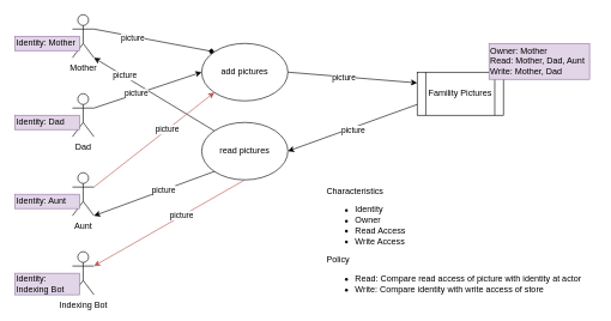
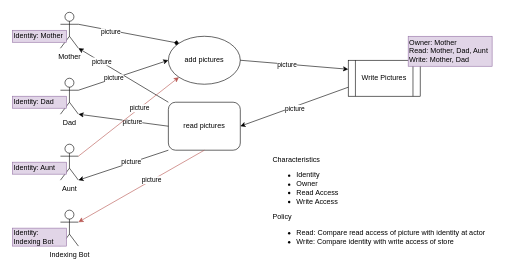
- <mxCell id="3" value="Famility Pictures" style="shape=process;whiteSpace=wrap;html=1;backgroundOutline=1;" vertex="1" parent="1"><mxGeometry x="580" y="100" width="120" height="60" as="geometry" /></mxCell>
+ <mxCell id="3" value="Write Pictures" style="shape=process;whiteSpace=wrap;html=1;backgroundOutline=1;" vertex="1" parent="1"><mxGeometry x="580" y="100" width="120" height="60" as="geometry" /></mxCell>
+ <mxCell id="15" value="" style="endArrow=classic;html=1;exitX=0;exitY=0.5;exitDx=0;exitDy=0;entryX=1;entryY=1;entryDx=0;entryDy=0;entryPerimeter=0;" edge="1" parent="1" source="6" target="2"><mxGeometry width="50" height="50" relative="1" as="geometry"><mxPoint x="130" y="40" as="sourcePoint" /><mxPoint x="200" y="90" as="targetPoint" /></mxGeometry></mxCell>
+ <mxCell id="16" value="picture" style="edgeLabel;html=1;align=center;verticalAlign=middle;resizable=0;points=[];" vertex="1" connectable="0" parent="15"><mxGeometry x="-0.199" y="1" relative="1" as="geometry"><mxPoint as="offset" /></mxGeometry></mxCell>
- <mxCell id="6" value="read pictures" style="ellipse;whiteSpace=wrap;html=1;" vertex="1" parent="1"><mxGeometry x="280" y="170" width="120" height="80" as="geometry" /></mxCell>
+ <mxCell id="6" value="read pictures" style="whiteSpace=wrap;html=1;rounded=1;" vertex="1" parent="1"><mxGeometry x="280" y="170" width="120" height="80" as="geometry" /></mxCell>
